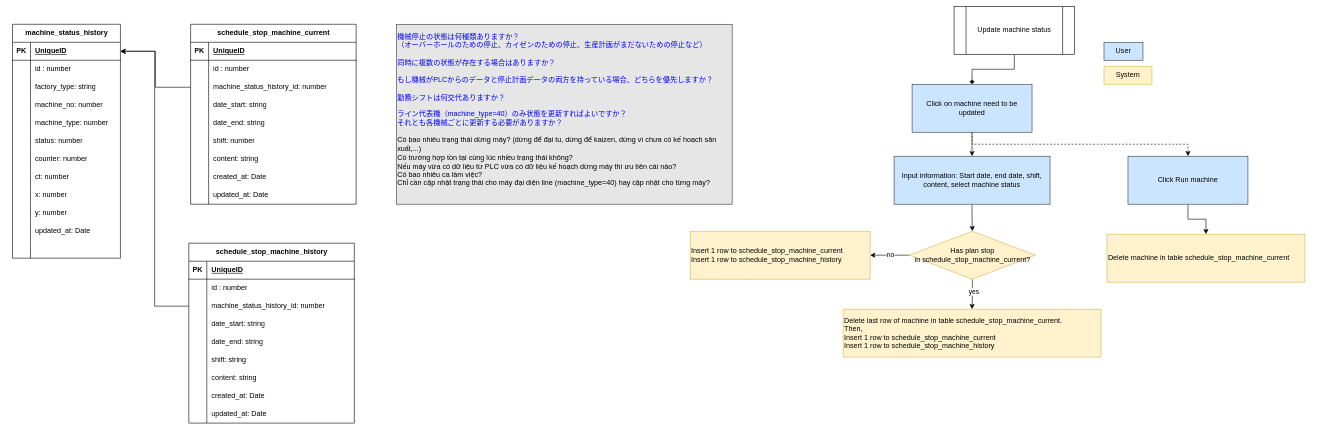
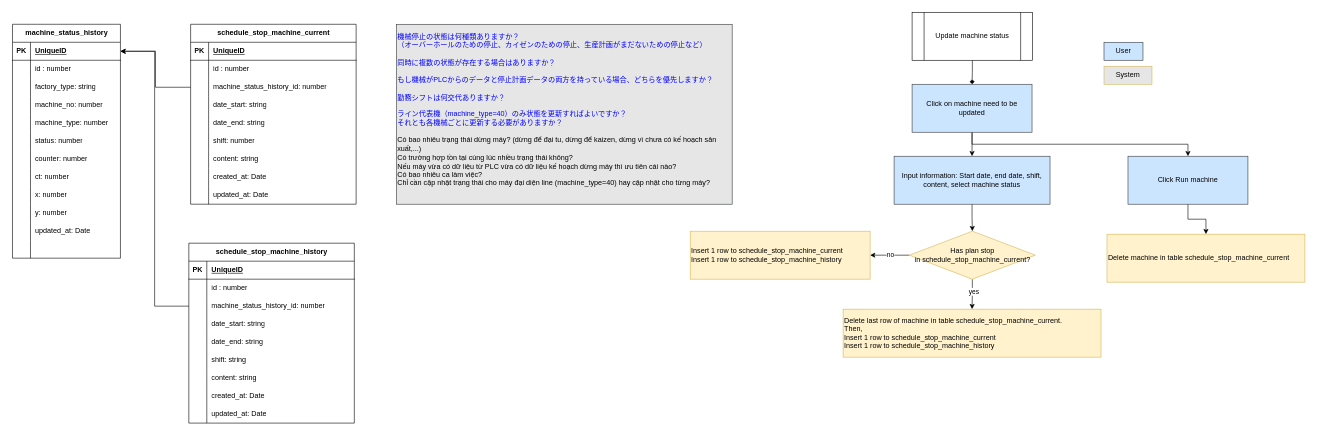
- <mxCell id="104" value="&lt;div&gt;Update machine status&lt;/div&gt;" style="shape=process;whiteSpace=wrap;html=1;backgroundOutline=1;" parent="1" vertex="1"><mxGeometry x="1590" y="10" width="201" height="80" as="geometry" /></mxCell>
+ <mxCell id="104" value="&lt;div&gt;Update machine status&lt;/div&gt;" style="shape=process;whiteSpace=wrap;html=1;backgroundOutline=1;" parent="1" vertex="1"><mxGeometry x="1520" y="20" width="201" height="80" as="geometry" /></mxCell>
- <mxCell id="106" value="System" style="rounded=0;whiteSpace=wrap;html=1;fillColor=#fff2cc;strokeColor=#d6b656;" parent="1" vertex="1"><mxGeometry x="1840" y="110" width="80" height="30" as="geometry" /></mxCell>
+ <mxCell id="106" value="System" style="rounded=0;whiteSpace=wrap;html=1;fillColor=#e6e6e6;strokeColor=#d6b656;" parent="1" vertex="1"><mxGeometry x="1840" y="110" width="80" height="30" as="geometry" /></mxCell>
- <mxCell id="100" style="edgeStyle=orthogonalEdgeStyle;rounded=0;orthogonalLoop=1;jettySize=auto;html=1;exitX=0.5;exitY=1;exitDx=0;exitDy=0;entryX=0.5;entryY=0;entryDx=0;entryDy=0;dashed=1;" parent="1" source="101" target="115" edge="1"><mxGeometry relative="1" as="geometry" /></mxCell>
+ <mxCell id="100" style="edgeStyle=orthogonalEdgeStyle;rounded=0;orthogonalLoop=1;jettySize=auto;html=1;exitX=0.5;exitY=1;exitDx=0;exitDy=0;entryX=0.5;entryY=0;entryDx=0;entryDy=0;" parent="1" source="101" target="115" edge="1"><mxGeometry relative="1" as="geometry" /></mxCell>
